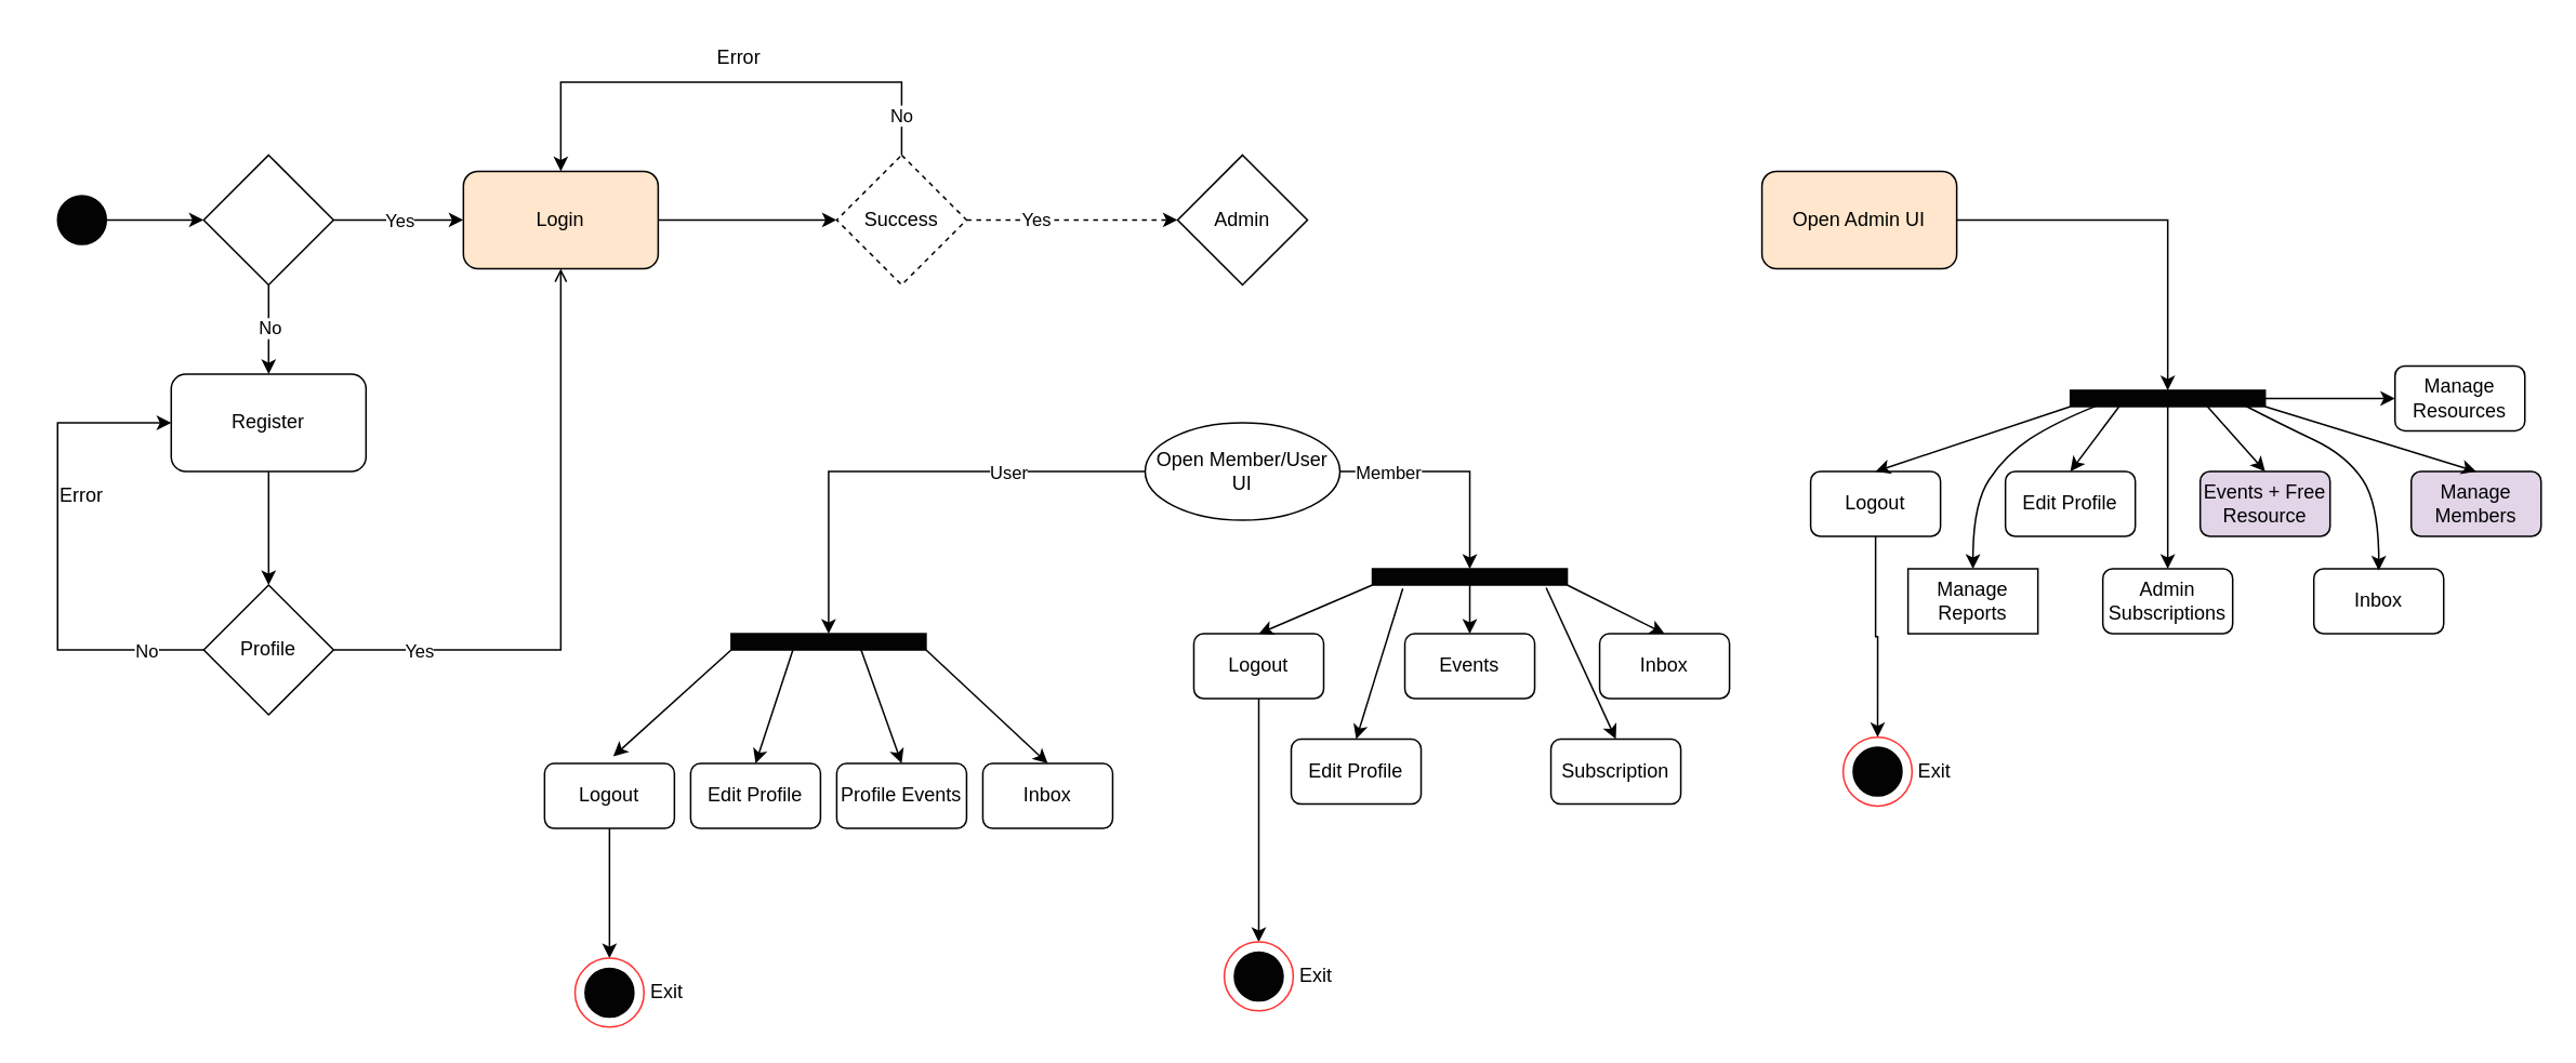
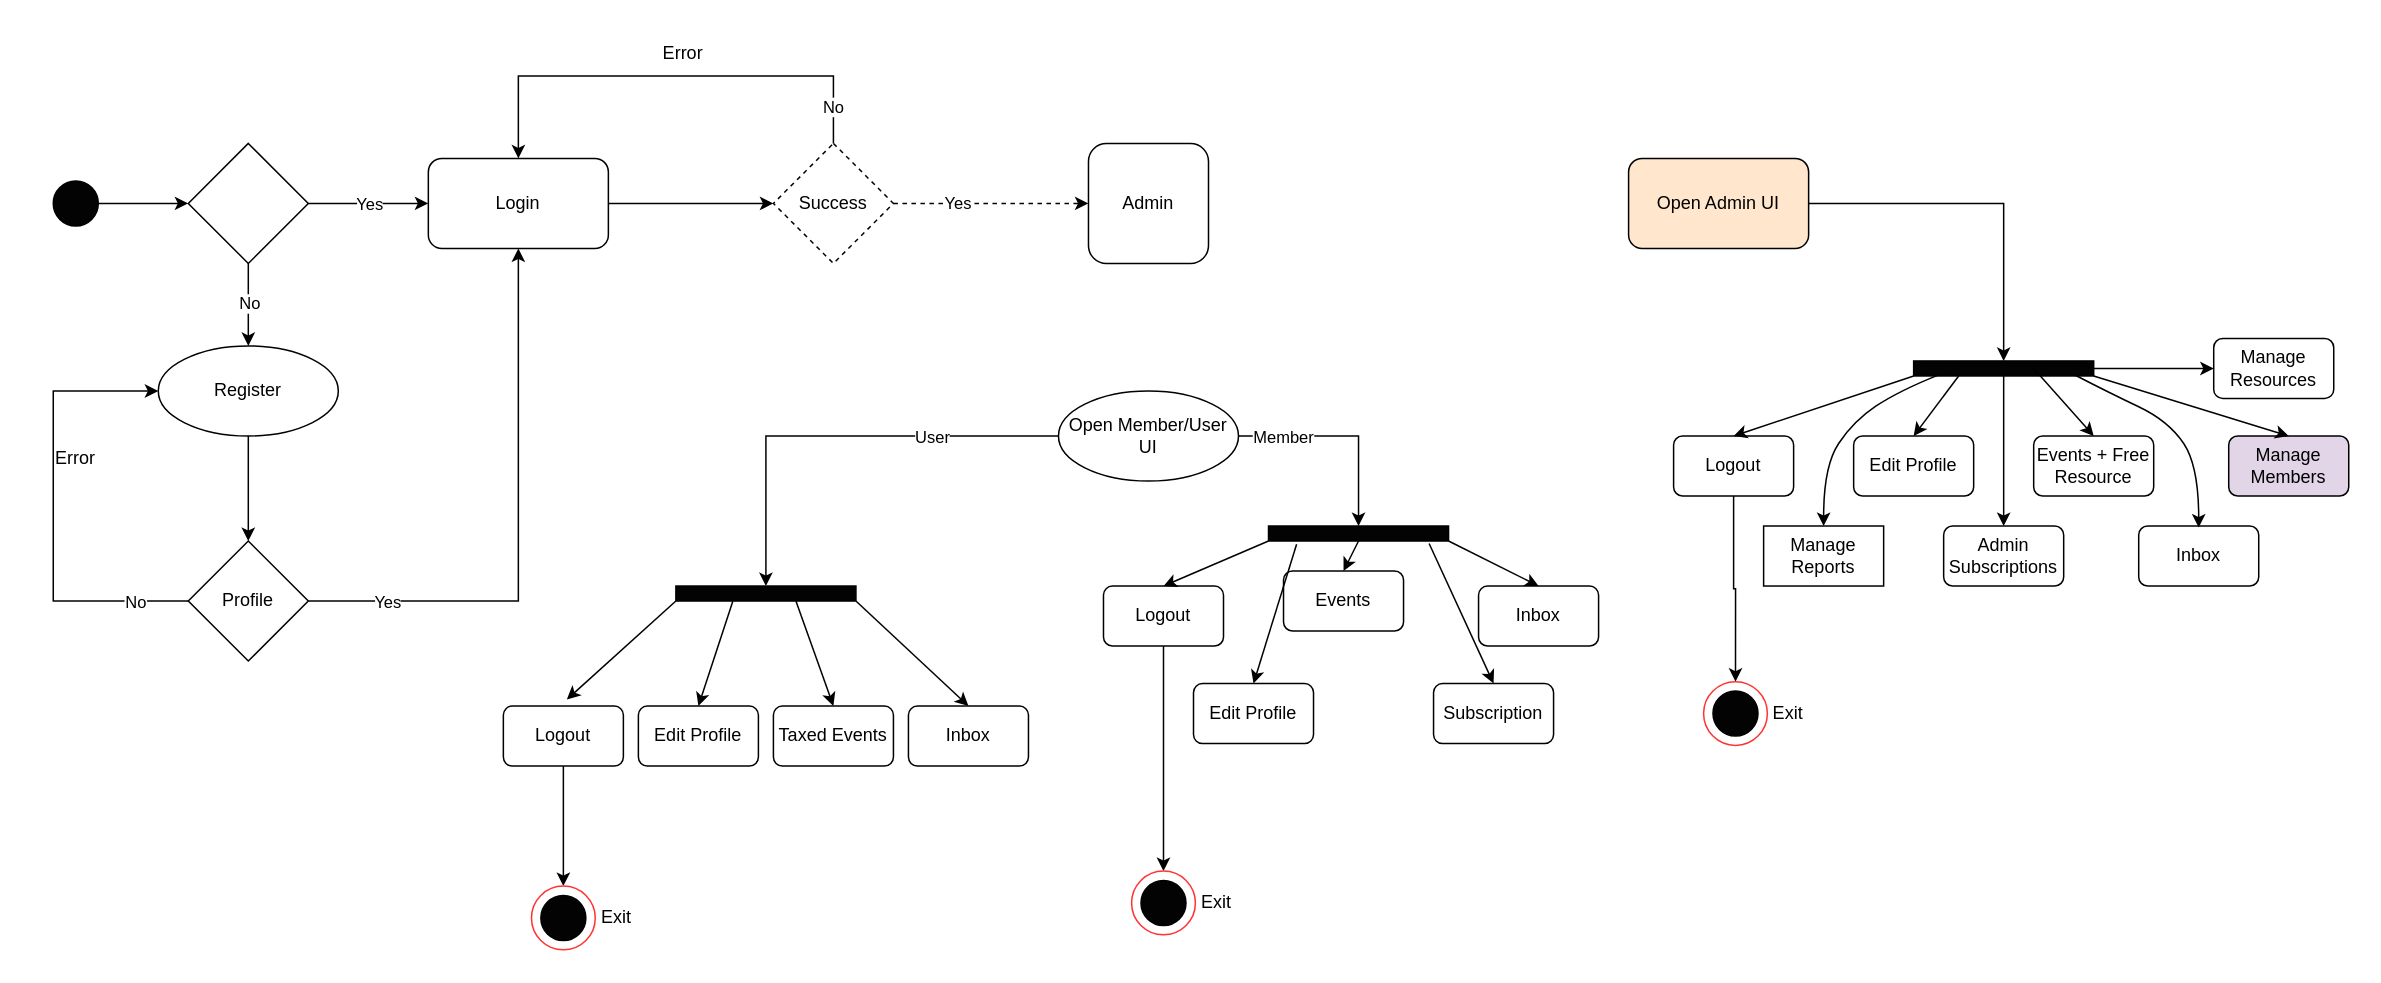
- <mxCell id="10" value="Login" style="rounded=1;whiteSpace=wrap;html=1;fillColor=#ffe6cc;" vertex="1" parent="1"><mxGeometry x="285" y="105" width="120" height="60" as="geometry" /></mxCell>
+ <mxCell id="10" value="Login" style="rounded=1;whiteSpace=wrap;html=1;" vertex="1" parent="1"><mxGeometry x="285" y="105" width="120" height="60" as="geometry" /></mxCell>
- <mxCell id="25" value="Admin" style="rhombus;whiteSpace=wrap;html=1;" vertex="1" parent="1"><mxGeometry x="725" y="95" width="80" height="80" as="geometry" /></mxCell>
+ <mxCell id="25" value="Admin" style="whiteSpace=wrap;html=1;rounded=1;" vertex="1" parent="1"><mxGeometry x="725" y="95" width="80" height="80" as="geometry" /></mxCell>
- <mxCell id="15" style="edgeStyle=orthogonalEdgeStyle;rounded=0;orthogonalLoop=1;jettySize=auto;html=1;entryX=0.5;entryY=1;entryDx=0;entryDy=0;endArrow=open;" edge="1" parent="1" source="17" target="10"><mxGeometry relative="1" as="geometry" /></mxCell>
+ <mxCell id="15" style="edgeStyle=orthogonalEdgeStyle;rounded=0;orthogonalLoop=1;jettySize=auto;html=1;entryX=0.5;entryY=1;entryDx=0;entryDy=0;" edge="1" parent="1" source="17" target="10"><mxGeometry relative="1" as="geometry" /></mxCell>
- <mxCell id="12" value="Register" style="rounded=1;whiteSpace=wrap;html=1;" vertex="1" parent="1"><mxGeometry x="105" y="230" width="120" height="60" as="geometry" /></mxCell>
+ <mxCell id="12" value="Register" style="ellipse;whiteSpace=wrap;html=1;" vertex="1" parent="1"><mxGeometry x="105" y="230" width="120" height="60" as="geometry" /></mxCell>
- <mxCell id="49" value="Events + Free Resource" style="rounded=1;whiteSpace=wrap;html=1;fillColor=#e1d5e7;" vertex="1" parent="1"><mxGeometry x="1355" y="290" width="80" height="40" as="geometry" /></mxCell>
+ <mxCell id="49" value="Events + Free Resource" style="rounded=1;whiteSpace=wrap;html=1;" vertex="1" parent="1"><mxGeometry x="1355" y="290" width="80" height="40" as="geometry" /></mxCell>
- <mxCell id="48" value="Events" style="rounded=1;whiteSpace=wrap;html=1;" vertex="1" parent="1"><mxGeometry x="865" y="390" width="80" height="40" as="geometry" /></mxCell>
+ <mxCell id="48" value="Events" style="rounded=1;whiteSpace=wrap;html=1;" vertex="1" parent="1"><mxGeometry x="855" y="380" width="80" height="40" as="geometry" /></mxCell>
- <mxCell id="47" value="Profile Events" style="rounded=1;whiteSpace=wrap;html=1;" vertex="1" parent="1"><mxGeometry x="515" y="470" width="80" height="40" as="geometry" /></mxCell>
+ <mxCell id="47" value="Taxed Events" style="rounded=1;whiteSpace=wrap;html=1;" vertex="1" parent="1"><mxGeometry x="515" y="470" width="80" height="40" as="geometry" /></mxCell>
